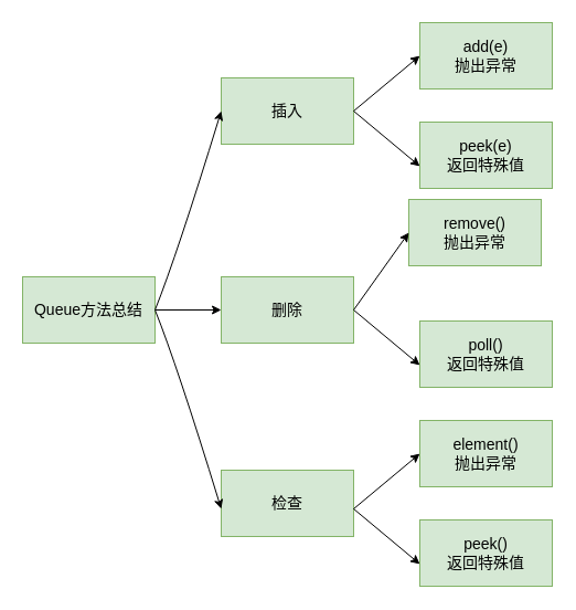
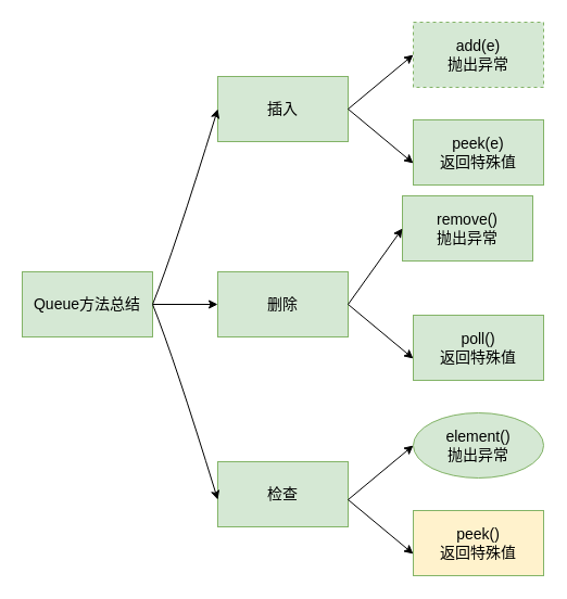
- <mxCell id="9" value="&lt;div style=&quot;font-size: 14px;&quot;&gt;&lt;span style=&quot;background-color: initial;&quot;&gt;add(e)&lt;/span&gt;&lt;br&gt;&lt;/div&gt;&lt;div style=&quot;font-size: 14px;&quot;&gt;抛出异常&lt;/div&gt;" style="rounded=0;whiteSpace=wrap;html=1;fontSize=14;fillColor=#d5e8d4;strokeColor=#82b366;" vertex="1" parent="1"><mxGeometry x="380" y="20" width="120" height="60" as="geometry" /></mxCell>
+ <mxCell id="9" value="&lt;div style=&quot;font-size: 14px;&quot;&gt;&lt;span style=&quot;background-color: initial;&quot;&gt;add(e)&lt;/span&gt;&lt;br&gt;&lt;/div&gt;&lt;div style=&quot;font-size: 14px;&quot;&gt;抛出异常&lt;/div&gt;" style="rounded=0;whiteSpace=wrap;html=1;fontSize=14;fillColor=#d5e8d4;strokeColor=#82b366;dashed=1;" vertex="1" parent="1"><mxGeometry x="380" y="20" width="120" height="60" as="geometry" /></mxCell>
- <mxCell id="17" value="&lt;div style=&quot;font-size: 14px;&quot;&gt;&lt;span style=&quot;background-color: initial;&quot;&gt;element()&lt;/span&gt;&lt;br&gt;&lt;/div&gt;&lt;div style=&quot;font-size: 14px;&quot;&gt;抛出异常&lt;/div&gt;" style="rounded=0;whiteSpace=wrap;html=1;fontSize=14;fillColor=#d5e8d4;strokeColor=#82b366;" vertex="1" parent="1"><mxGeometry x="380" y="380" width="120" height="60" as="geometry" /></mxCell>
+ <mxCell id="17" value="&lt;div style=&quot;font-size: 14px;&quot;&gt;&lt;span style=&quot;background-color: initial;&quot;&gt;element()&lt;/span&gt;&lt;br&gt;&lt;/div&gt;&lt;div style=&quot;font-size: 14px;&quot;&gt;抛出异常&lt;/div&gt;" style="ellipse;whiteSpace=wrap;html=1;fontSize=14;fillColor=#d5e8d4;strokeColor=#82b366;" vertex="1" parent="1"><mxGeometry x="380" y="380" width="120" height="60" as="geometry" /></mxCell>
- <mxCell id="19" value="&lt;div style=&quot;font-size: 14px;&quot;&gt;&lt;span style=&quot;background-color: initial;&quot;&gt;peek()&lt;/span&gt;&lt;br&gt;&lt;/div&gt;返回特殊值" style="rounded=0;whiteSpace=wrap;html=1;fontSize=14;fillColor=#d5e8d4;strokeColor=#82b366;" vertex="1" parent="1"><mxGeometry x="380" y="470" width="120" height="60" as="geometry" /></mxCell>
+ <mxCell id="19" value="&lt;div style=&quot;font-size: 14px;&quot;&gt;&lt;span style=&quot;background-color: initial;&quot;&gt;peek()&lt;/span&gt;&lt;br&gt;&lt;/div&gt;返回特殊值" style="rounded=0;whiteSpace=wrap;html=1;fontSize=14;fillColor=#fff2cc;strokeColor=#82b366;" vertex="1" parent="1"><mxGeometry x="380" y="470" width="120" height="60" as="geometry" /></mxCell>
